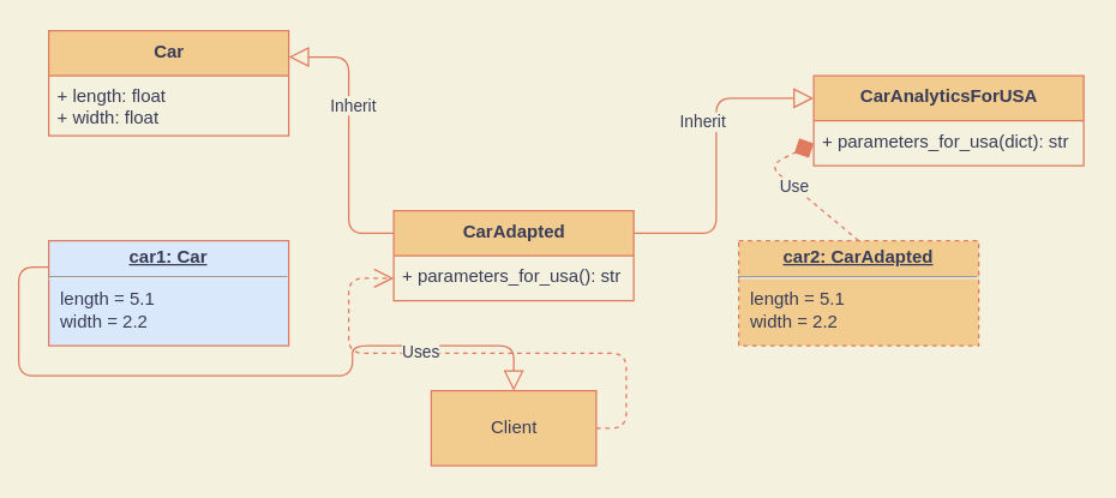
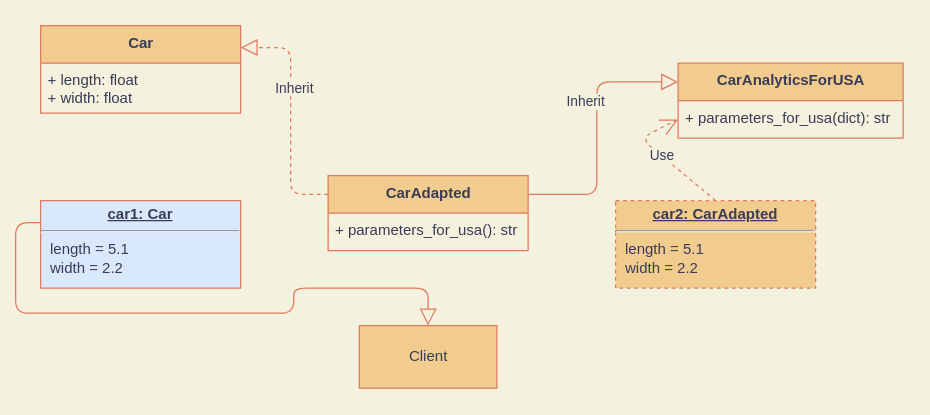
- <mxCell id="22" value="Use" style="endArrow=diamond;endSize=12;dashed=1;html=1;exitX=0.5;exitY=0;exitDx=0;exitDy=0;entryX=0;entryY=0.5;entryDx=0;entryDy=0;strokeColor=#E07A5F;fontColor=#393C56;labelBackgroundColor=#F4F1DE;" parent="1" source="18" target="14" edge="1"><mxGeometry width="160" relative="1" as="geometry"><mxPoint x="670" y="310" as="sourcePoint" /><mxPoint x="830" y="310" as="targetPoint" /><Array as="points"><mxPoint x="500" y="110" /></Array></mxGeometry></mxCell>
+ <mxCell id="22" value="Use" style="endArrow=open;endSize=12;dashed=1;html=1;exitX=0.5;exitY=0;exitDx=0;exitDy=0;entryX=0;entryY=0.5;entryDx=0;entryDy=0;strokeColor=#E07A5F;fontColor=#393C56;labelBackgroundColor=#F4F1DE;" parent="1" source="18" target="14" edge="1"><mxGeometry width="160" relative="1" as="geometry"><mxPoint x="670" y="310" as="sourcePoint" /><mxPoint x="830" y="310" as="targetPoint" /><Array as="points"><mxPoint x="500" y="110" /></Array></mxGeometry></mxCell>
- <mxCell id="11" style="edgeStyle=orthogonalEdgeStyle;orthogonalLoop=1;jettySize=auto;html=1;exitX=0;exitY=0.25;exitDx=0;exitDy=0;entryX=1;entryY=0.25;entryDx=0;entryDy=0;endSize=11;startSize=11;endArrow=block;endFill=0;strokeColor=#E07A5F;fontColor=#393C56;labelBackgroundColor=#F4F1DE;" parent="1" source="9" target="5" edge="1"><mxGeometry relative="1" as="geometry"><mxPoint x="280" y="80" as="sourcePoint" /><mxPoint x="430" y="270" as="targetPoint" /></mxGeometry></mxCell>
+ <mxCell id="11" style="edgeStyle=orthogonalEdgeStyle;orthogonalLoop=1;jettySize=auto;html=1;exitX=0;exitY=0.25;exitDx=0;exitDy=0;entryX=1;entryY=0.25;entryDx=0;entryDy=0;endSize=11;startSize=11;endArrow=block;endFill=0;strokeColor=#E07A5F;fontColor=#393C56;labelBackgroundColor=#F4F1DE;dashed=1;" parent="1" source="9" target="5" edge="1"><mxGeometry relative="1" as="geometry"><mxPoint x="280" y="80" as="sourcePoint" /><mxPoint x="430" y="270" as="targetPoint" /></mxGeometry></mxCell>
- <mxCell id="20" style="edgeStyle=orthogonalEdgeStyle;orthogonalLoop=1;jettySize=auto;html=1;exitX=1;exitY=0.5;exitDx=0;exitDy=0;endSize=11;startSize=11;endArrow=open;endFill=0;dashed=1;entryX=0;entryY=0.5;entryDx=0;entryDy=0;strokeColor=#E07A5F;fontColor=#393C56;labelBackgroundColor=#F4F1DE;" parent="1" source="19" target="10" edge="1"><mxGeometry relative="1" as="geometry"><mxPoint x="449.2" y="390.049" as="sourcePoint" /><mxPoint x="420" y="478" as="targetPoint" /></mxGeometry></mxCell>
- <mxCell id="21" value="Uses" style="edgeLabel;html=1;align=center;verticalAlign=middle;resizable=0;points=[];fontColor=#393C56;labelBackgroundColor=#F4F1DE;" parent="20" vertex="1" connectable="0"><mxGeometry x="0.241" y="-2" relative="1" as="geometry"><mxPoint as="offset" /></mxGeometry></mxCell>
